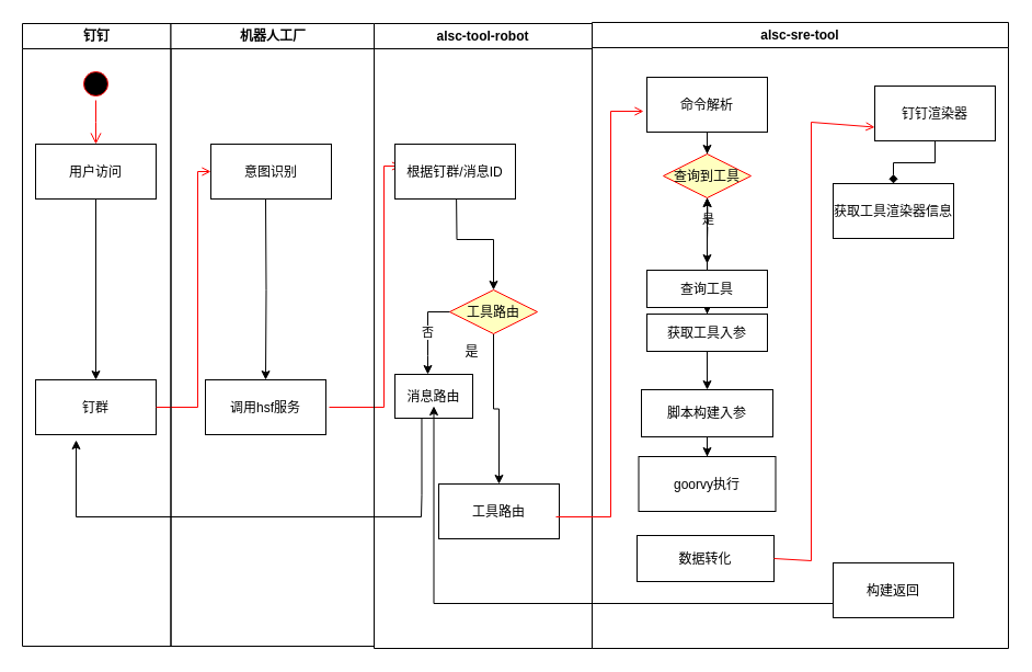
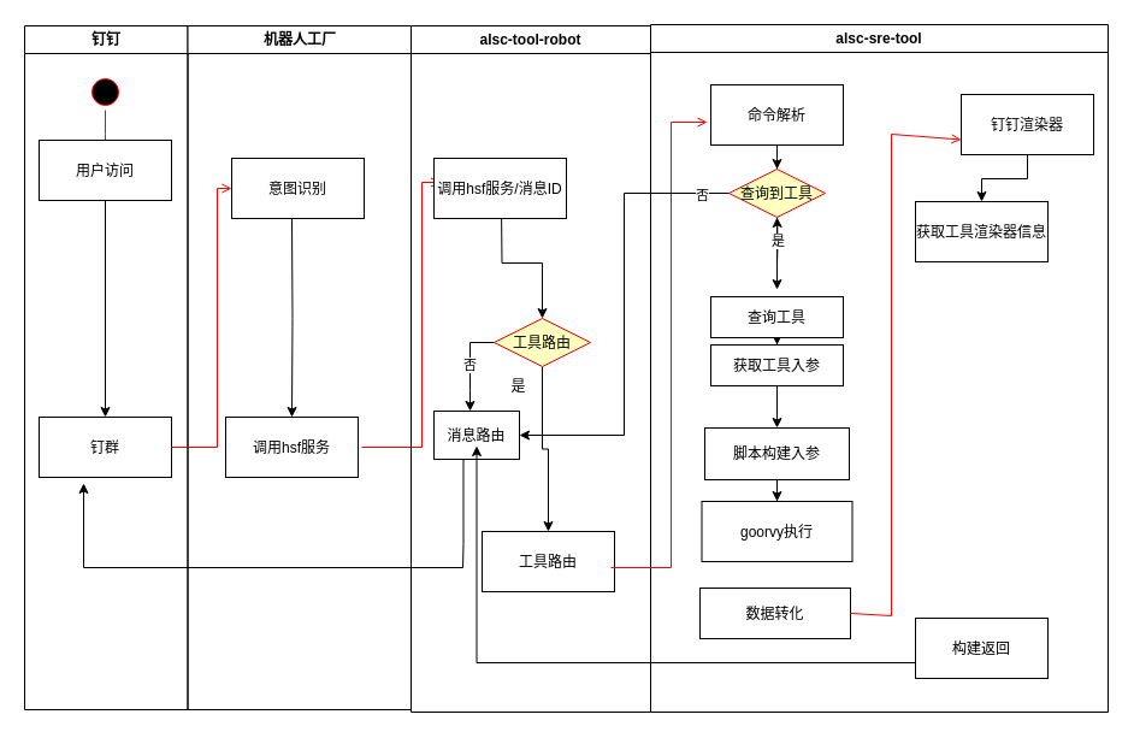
- <mxCell id="6" value="用户访问" style="" parent="2" vertex="1"><mxGeometry x="12" y="110" width="110" height="50" as="geometry" /></mxCell>
+ <mxCell id="6" value="用户访问" style="" parent="2" vertex="1"><mxGeometry x="12" y="95" width="110" height="50" as="geometry" /></mxCell>
- <mxCell id="21" value="根据钉群/消息ID" style="" vertex="1" parent="1"><mxGeometry x="360" y="131" width="110" height="50" as="geometry" /></mxCell>
+ <mxCell id="21" value="调用hsf服务/消息ID" style="" vertex="1" parent="1"><mxGeometry x="360" y="131" width="110" height="50" as="geometry" /></mxCell>
- <mxCell id="37" value="" style="edgeStyle=orthogonalEdgeStyle;rounded=0;orthogonalLoop=1;jettySize=auto;html=1;endArrow=diamond;" edge="1" parent="22" source="38" target="39"><mxGeometry relative="1" as="geometry" /></mxCell>
+ <mxCell id="37" value="" style="edgeStyle=orthogonalEdgeStyle;rounded=0;orthogonalLoop=1;jettySize=auto;html=1;" edge="1" parent="22" source="38" target="39"><mxGeometry relative="1" as="geometry" /></mxCell>
- <mxCell id="28" value="" style="edgeStyle=orthogonalEdgeStyle;rounded=0;orthogonalLoop=1;jettySize=auto;html=1;" edge="1" parent="22" source="30" target="26"><mxGeometry relative="1" as="geometry"><Array as="points"><mxPoint x="105" y="200" /><mxPoint x="105" y="200" /></Array></mxGeometry></mxCell>
+ <mxCell id="46" value="" style="edgeStyle=orthogonalEdgeStyle;rounded=0;orthogonalLoop=1;jettySize=auto;html=1;entryX=1;entryY=0.5;entryDx=0;entryDy=0;" edge="1" parent="1" source="26" target="14"><mxGeometry relative="1" as="geometry"><mxPoint x="545" y="164" as="targetPoint" /></mxGeometry></mxCell>
+ <mxCell id="47" value="否" style="edgeLabel;html=1;align=center;verticalAlign=middle;resizable=0;points=[];" vertex="1" connectable="0" parent="46"><mxGeometry x="-0.875" y="1" relative="1" as="geometry"><mxPoint as="offset" /></mxGeometry></mxCell>
